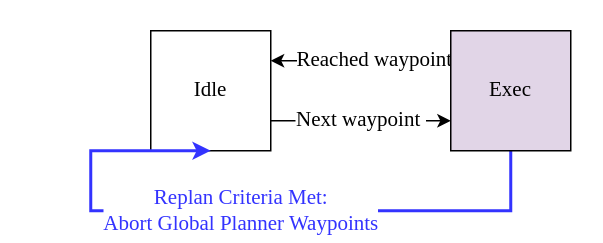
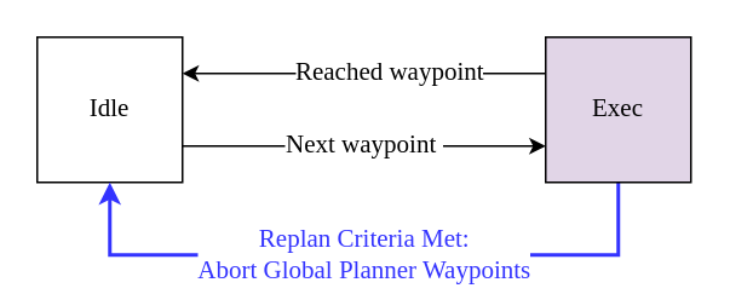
- <mxCell id="3" value="Idle" style="rounded=0;whiteSpace=wrap;html=1;fontFamily=Comptuer Modern;fontSource=http%3A%2F%2Fmirrors.ctan.org%2Ffonts%2Fcm-unicode%2Ffonts%2Fotf%2Fcmunbxo.otf;fontSize=14;" parent="1" vertex="1"><mxGeometry x="100" y="20" width="80" height="80" as="geometry" /></mxCell>
+ <mxCell id="3" value="Idle" style="rounded=0;whiteSpace=wrap;html=1;fontFamily=Comptuer Modern;fontSource=http%3A%2F%2Fmirrors.ctan.org%2Ffonts%2Fcm-unicode%2Ffonts%2Fotf%2Fcmunbxo.otf;fontSize=14;" parent="1" vertex="1"><mxGeometry x="20" y="20" width="80" height="80" as="geometry" /></mxCell>
